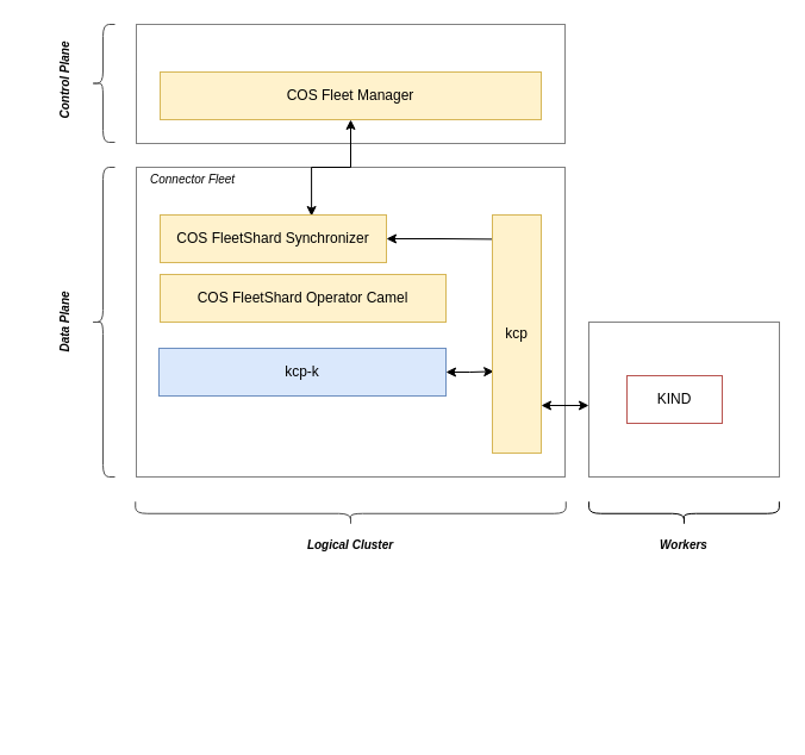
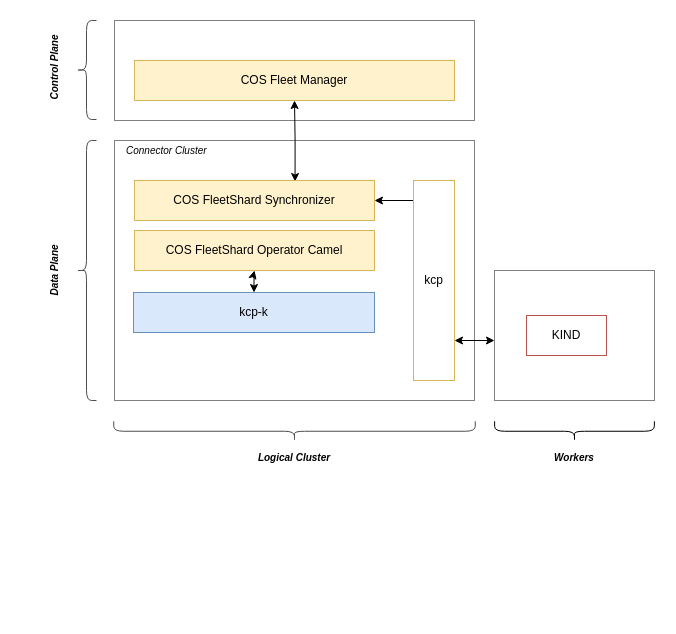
- <mxCell id="12" value="&lt;font style=&quot;font-size: 10px&quot;&gt;&lt;i&gt;Connector Fleet&lt;/i&gt;&lt;/font&gt;" style="text;html=1;strokeColor=none;fillColor=none;align=left;verticalAlign=middle;whiteSpace=wrap;rounded=0;dashed=1;dashPattern=1 1;" parent="1" vertex="1"><mxGeometry x="124" y="140" width="130" height="20" as="geometry" /></mxCell>
+ <mxCell id="12" value="&lt;font style=&quot;font-size: 10px&quot;&gt;&lt;i&gt;Connector Cluster&lt;/i&gt;&lt;/font&gt;" style="text;html=1;strokeColor=none;fillColor=none;align=left;verticalAlign=middle;whiteSpace=wrap;rounded=0;dashed=1;dashPattern=1 1;" parent="1" vertex="1"><mxGeometry x="124" y="140" width="130" height="20" as="geometry" /></mxCell>
- <mxCell id="7" value="COS FleetShard Synchronizer" style="rounded=0;whiteSpace=wrap;html=1;fillColor=#fff2cc;strokeColor=#d6b656;" parent="1" vertex="1"><mxGeometry x="134" y="180" width="190" height="40" as="geometry" /></mxCell>
+ <mxCell id="7" value="COS FleetShard Synchronizer" style="rounded=0;whiteSpace=wrap;html=1;fillColor=#fff2cc;strokeColor=#d6b656;" parent="1" vertex="1"><mxGeometry x="134" y="180" width="240" height="40" as="geometry" /></mxCell>
- <mxCell id="11" value="kcp" style="rounded=0;whiteSpace=wrap;html=1;fillColor=#fff2cc;strokeColor=#d6b656;" parent="1" vertex="1"><mxGeometry x="413" y="180" width="41" height="200" as="geometry" /></mxCell>
+ <mxCell id="11" value="kcp" style="rounded=0;whiteSpace=wrap;html=1;fillColor=#ffffff;strokeColor=#d6b656;" parent="1" vertex="1"><mxGeometry x="413" y="180" width="41" height="200" as="geometry" /></mxCell>
- <mxCell id="9" value="" style="edgeStyle=orthogonalEdgeStyle;rounded=0;orthogonalLoop=1;jettySize=auto;html=1;entryX=0.029;entryY=0.657;entryDx=0;entryDy=0;entryPerimeter=0;startArrow=classic;startFill=1;" parent="1" source="10" target="11" edge="1"><mxGeometry relative="1" as="geometry"><mxPoint x="411" y="313" as="targetPoint" /></mxGeometry></mxCell>
+ <mxCell id="9" value="" style="edgeStyle=orthogonalEdgeStyle;rounded=0;orthogonalLoop=1;jettySize=auto;html=1;startArrow=classic;startFill=1;" parent="1" source="10" target="8" edge="1"><mxGeometry relative="1" as="geometry"><mxPoint x="411" y="313" as="targetPoint" /></mxGeometry></mxCell>
